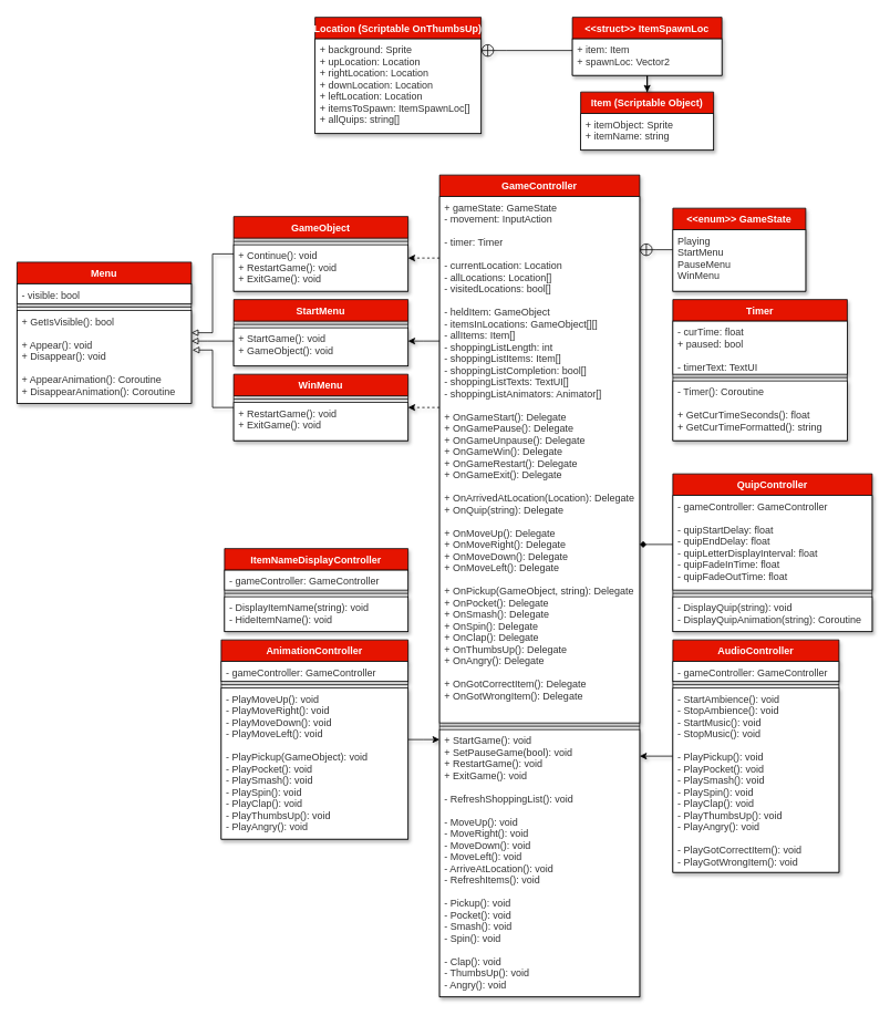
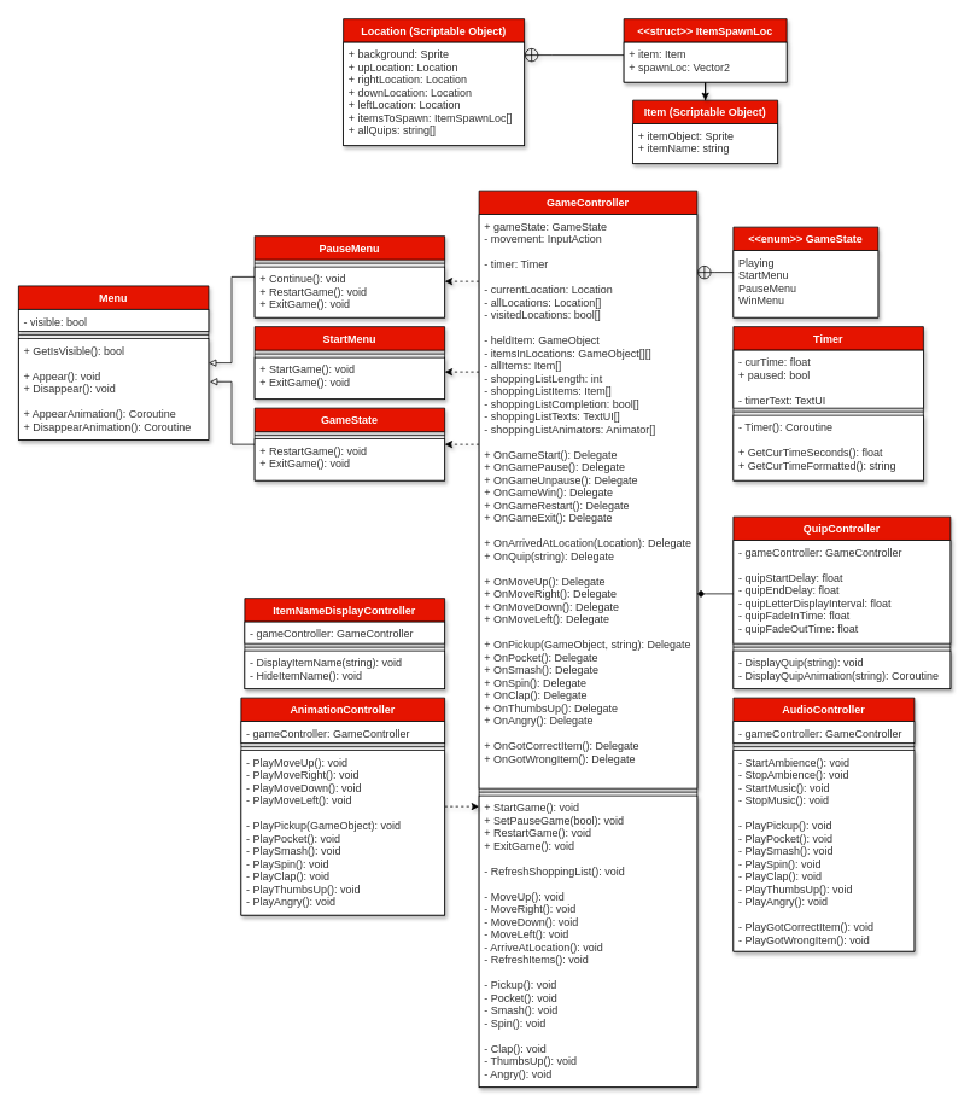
- <mxCell id="17" value="Location (Scriptable OnThumbsUp)" style="swimlane;fontStyle=1;align=center;verticalAlign=top;childLayout=stackLayout;horizontal=1;startSize=26;horizontalStack=0;resizeParent=1;resizeParentMax=0;resizeLast=0;collapsible=1;marginBottom=0;fillColor=#e51400;labelBackgroundColor=none;labelBorderColor=none;shadow=1;fontColor=#ffffff;" parent="1" vertex="1"><mxGeometry x="379" y="20" width="200" height="140" as="geometry" /></mxCell>
+ <mxCell id="17" value="Location (Scriptable Object)" style="swimlane;fontStyle=1;align=center;verticalAlign=top;childLayout=stackLayout;horizontal=1;startSize=26;horizontalStack=0;resizeParent=1;resizeParentMax=0;resizeLast=0;collapsible=1;marginBottom=0;fillColor=#e51400;labelBackgroundColor=none;labelBorderColor=none;shadow=1;fontColor=#ffffff;" parent="1" vertex="1"><mxGeometry x="379" y="20" width="200" height="140" as="geometry" /></mxCell>
- <mxCell id="20" value="GameObject" style="swimlane;fontStyle=1;align=center;verticalAlign=top;childLayout=stackLayout;horizontal=1;startSize=26;horizontalStack=0;resizeParent=1;resizeParentMax=0;resizeLast=0;collapsible=1;marginBottom=0;fillColor=#e51400;labelBackgroundColor=none;labelBorderColor=none;shadow=1;fontColor=#ffffff;" parent="1" vertex="1"><mxGeometry x="281" y="260" width="210" height="90" as="geometry" /></mxCell>
+ <mxCell id="20" value="PauseMenu" style="swimlane;fontStyle=1;align=center;verticalAlign=top;childLayout=stackLayout;horizontal=1;startSize=26;horizontalStack=0;resizeParent=1;resizeParentMax=0;resizeLast=0;collapsible=1;marginBottom=0;fillColor=#e51400;labelBackgroundColor=none;labelBorderColor=none;shadow=1;fontColor=#ffffff;" parent="1" vertex="1"><mxGeometry x="281" y="260" width="210" height="90" as="geometry" /></mxCell>
- <mxCell id="26" value="+ StartGame(): void&#10;+ GameObject(): void" style="text;align=left;verticalAlign=top;spacingLeft=4;spacingRight=4;overflow=hidden;rotatable=0;points=[[0,0.5],[1,0.5]];portConstraint=eastwest;fillColor=#FFFFFF;labelBackgroundColor=none;labelBorderColor=none;fontColor=#333333;shadow=1;strokeColor=#000000;" parent="24" vertex="1"><mxGeometry y="34" width="210" height="46" as="geometry" /></mxCell>
+ <mxCell id="26" value="+ StartGame(): void&#10;+ ExitGame(): void" style="text;align=left;verticalAlign=top;spacingLeft=4;spacingRight=4;overflow=hidden;rotatable=0;points=[[0,0.5],[1,0.5]];portConstraint=eastwest;fillColor=#FFFFFF;labelBackgroundColor=none;labelBorderColor=none;fontColor=#333333;shadow=1;strokeColor=#000000;" parent="24" vertex="1"><mxGeometry y="34" width="210" height="46" as="geometry" /></mxCell>
- <mxCell id="23" style="edgeStyle=orthogonalEdgeStyle;rounded=0;orthogonalLoop=1;jettySize=auto;html=1;shadow=1;labelBackgroundColor=none;startArrow=none;startFill=0;endArrow=block;endFill=0;" parent="1" source="24" target="51" edge="1"><mxGeometry relative="1" as="geometry"><Array as="points"><mxPoint x="250" y="410" /><mxPoint x="250" y="410" /></Array></mxGeometry></mxCell>
- <mxCell id="5" style="edgeStyle=orthogonalEdgeStyle;rounded=0;orthogonalLoop=1;jettySize=auto;html=1;fillColor=#FFFFFF;labelBackgroundColor=none;labelBorderColor=none;shadow=1;" parent="1" source="8" target="24" edge="1"><mxGeometry relative="1" as="geometry"><Array as="points"><mxPoint x="510" y="410" /><mxPoint x="510" y="410" /></Array></mxGeometry></mxCell>
+ <mxCell id="5" style="edgeStyle=orthogonalEdgeStyle;rounded=0;orthogonalLoop=1;jettySize=auto;html=1;fillColor=#FFFFFF;labelBackgroundColor=none;labelBorderColor=none;shadow=1;dashed=1;" parent="1" source="8" target="24" edge="1"><mxGeometry relative="1" as="geometry"><Array as="points"><mxPoint x="510" y="410" /><mxPoint x="510" y="410" /></Array></mxGeometry></mxCell>
- <mxCell id="28" value="WinMenu" style="swimlane;fontStyle=1;align=center;verticalAlign=top;childLayout=stackLayout;horizontal=1;startSize=26;horizontalStack=0;resizeParent=1;resizeParentMax=0;resizeLast=0;collapsible=1;marginBottom=0;fillColor=#e51400;labelBackgroundColor=none;labelBorderColor=none;shadow=1;fontColor=#ffffff;" parent="1" vertex="1"><mxGeometry x="281" y="450" width="210" height="80" as="geometry" /></mxCell>
+ <mxCell id="28" value="GameState" style="swimlane;fontStyle=1;align=center;verticalAlign=top;childLayout=stackLayout;horizontal=1;startSize=26;horizontalStack=0;resizeParent=1;resizeParentMax=0;resizeLast=0;collapsible=1;marginBottom=0;fillColor=#e51400;labelBackgroundColor=none;labelBorderColor=none;shadow=1;fontColor=#ffffff;" parent="1" vertex="1"><mxGeometry x="281" y="450" width="210" height="80" as="geometry" /></mxCell>
- <mxCell id="36" style="edgeStyle=orthogonalEdgeStyle;rounded=0;orthogonalLoop=1;jettySize=auto;html=1;fillColor=#FFFFFF;labelBackgroundColor=none;labelBorderColor=none;shadow=1;" parent="1" source="37" target="8" edge="1"><mxGeometry relative="1" as="geometry"><Array as="points"><mxPoint x="510" y="890" /><mxPoint x="510" y="890" /></Array></mxGeometry></mxCell>
+ <mxCell id="36" style="edgeStyle=orthogonalEdgeStyle;rounded=0;orthogonalLoop=1;jettySize=auto;html=1;fillColor=#FFFFFF;labelBackgroundColor=none;labelBorderColor=none;shadow=1;dashed=1;" parent="1" source="37" target="8" edge="1"><mxGeometry relative="1" as="geometry"><Array as="points"><mxPoint x="510" y="890" /><mxPoint x="510" y="890" /></Array></mxGeometry></mxCell>
- <mxCell id="31" style="edgeStyle=orthogonalEdgeStyle;rounded=0;orthogonalLoop=1;jettySize=auto;html=1;shadow=1;labelBackgroundColor=none;startArrow=none;startFill=0;endArrow=classic;endFill=1;fillColor=#FFFFFF;" parent="1" source="32" target="8" edge="1"><mxGeometry relative="1" as="geometry"><Array as="points"><mxPoint x="780" y="910" /><mxPoint x="780" y="910" /></Array></mxGeometry></mxCell>
